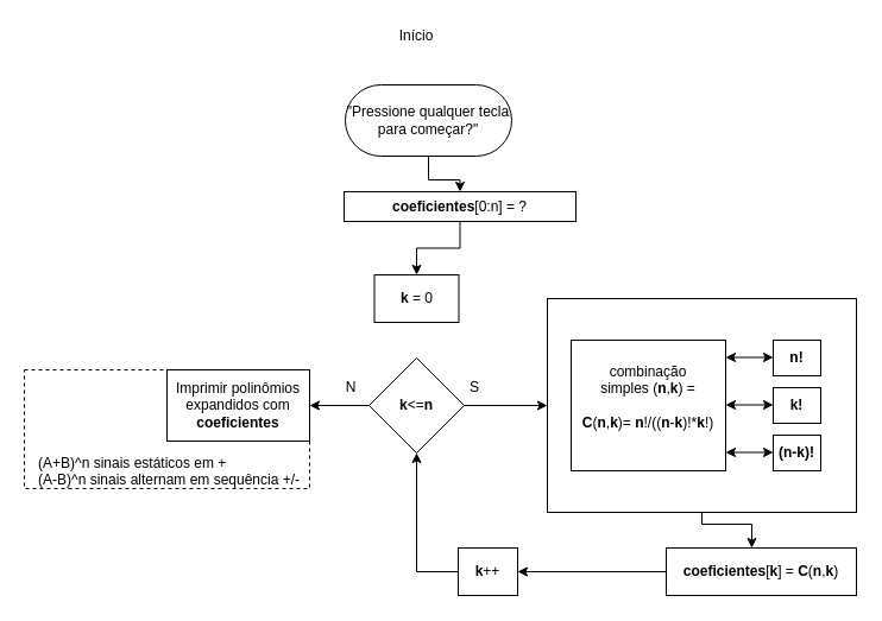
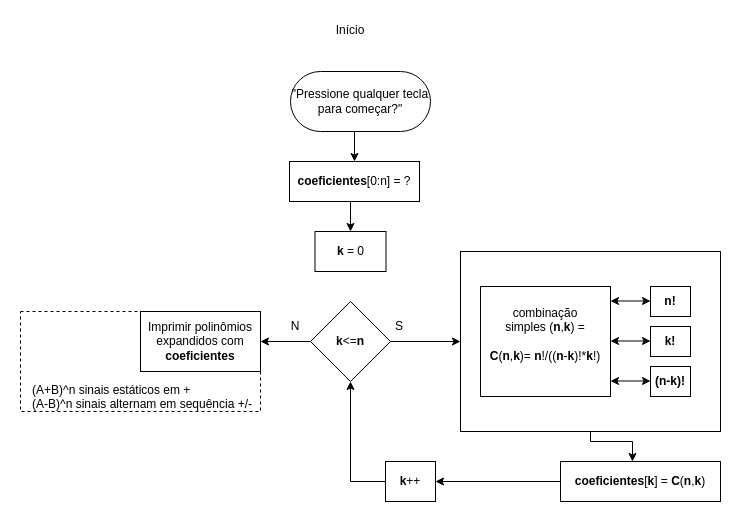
- <mxCell id="10" value="&lt;b&gt;coeficientes&lt;/b&gt;[0:n] = ?" style="rounded=0;whiteSpace=wrap;html=1;" parent="1" vertex="1"><mxGeometry x="289" y="161" width="195" height="25" as="geometry" /></mxCell>
+ <mxCell id="10" value="&lt;b&gt;coeficientes&lt;/b&gt;[0:n] = ?" style="rounded=0;whiteSpace=wrap;html=1;" parent="1" vertex="1"><mxGeometry x="289" y="161" width="130" height="40" as="geometry" /></mxCell>
